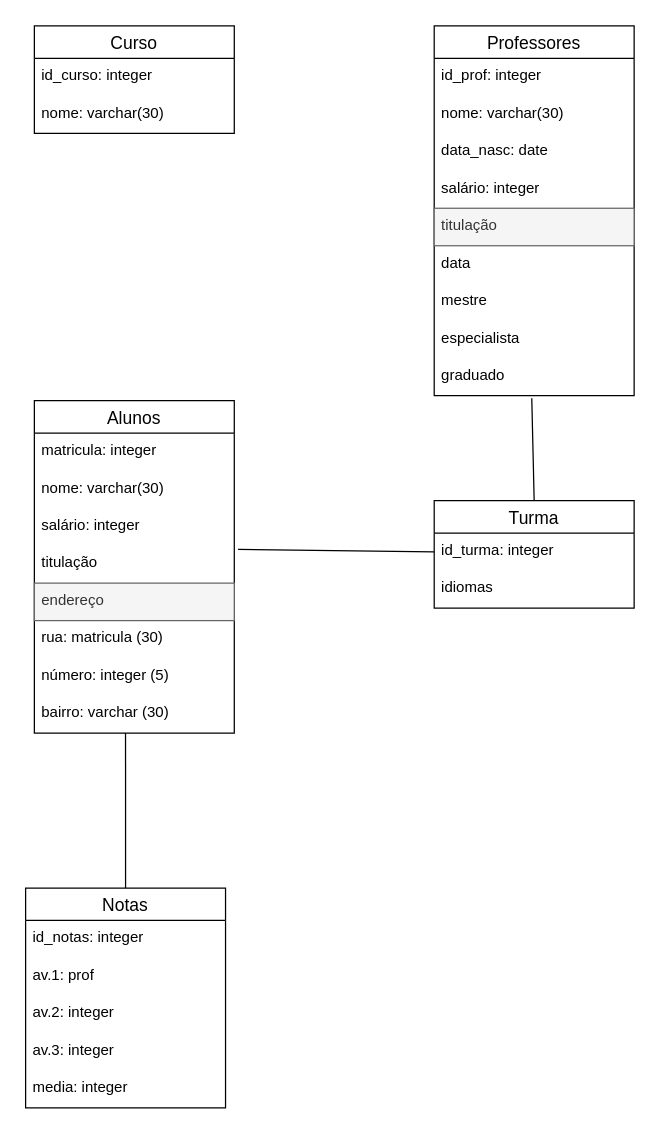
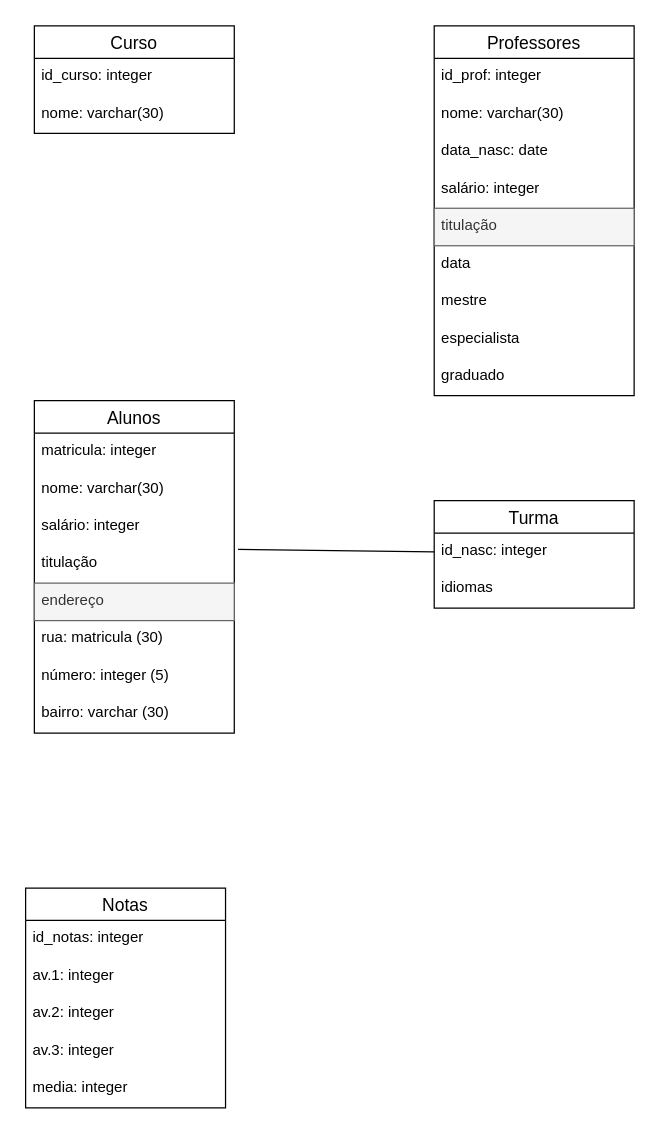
- <mxCell id="33" value="" style="endArrow=none;html=1;rounded=0;entryX=0.5;entryY=0;entryDx=0;entryDy=0;exitX=0.488;exitY=1.067;exitDx=0;exitDy=0;exitPerimeter=0;" edge="1" parent="1" source="14" target="15"><mxGeometry relative="1" as="geometry"><mxPoint x="497" y="370" as="sourcePoint" /><mxPoint x="357" y="71" as="targetPoint" /></mxGeometry></mxCell>
- <mxCell id="16" value="id_turma: integer" style="text;strokeColor=none;fillColor=none;spacingLeft=4;spacingRight=4;overflow=hidden;rotatable=0;points=[[0,0.5],[1,0.5]];portConstraint=eastwest;fontSize=12;" vertex="1" parent="15"><mxGeometry y="26" width="160" height="30" as="geometry" /></mxCell>
+ <mxCell id="16" value="id_nasc: integer" style="text;strokeColor=none;fillColor=none;spacingLeft=4;spacingRight=4;overflow=hidden;rotatable=0;points=[[0,0.5],[1,0.5]];portConstraint=eastwest;fontSize=12;" vertex="1" parent="15"><mxGeometry y="26" width="160" height="30" as="geometry" /></mxCell>
- <mxCell id="35" value="" style="endArrow=none;html=1;rounded=0;exitX=0.456;exitY=1;exitDx=0;exitDy=0;exitPerimeter=0;" edge="1" parent="1" source="26" target="27"><mxGeometry relative="1" as="geometry"><mxPoint x="106.5" y="620" as="sourcePoint" /><mxPoint x="106.5" y="710" as="targetPoint" /></mxGeometry></mxCell>
- <mxCell id="29" value="av.1: prof" style="text;strokeColor=none;fillColor=none;spacingLeft=4;spacingRight=4;overflow=hidden;rotatable=0;points=[[0,0.5],[1,0.5]];portConstraint=eastwest;fontSize=12;" vertex="1" parent="27"><mxGeometry y="56" width="160" height="30" as="geometry" /></mxCell>
+ <mxCell id="29" value="av.1: integer" style="text;strokeColor=none;fillColor=none;spacingLeft=4;spacingRight=4;overflow=hidden;rotatable=0;points=[[0,0.5],[1,0.5]];portConstraint=eastwest;fontSize=12;" vertex="1" parent="27"><mxGeometry y="56" width="160" height="30" as="geometry" /></mxCell>
